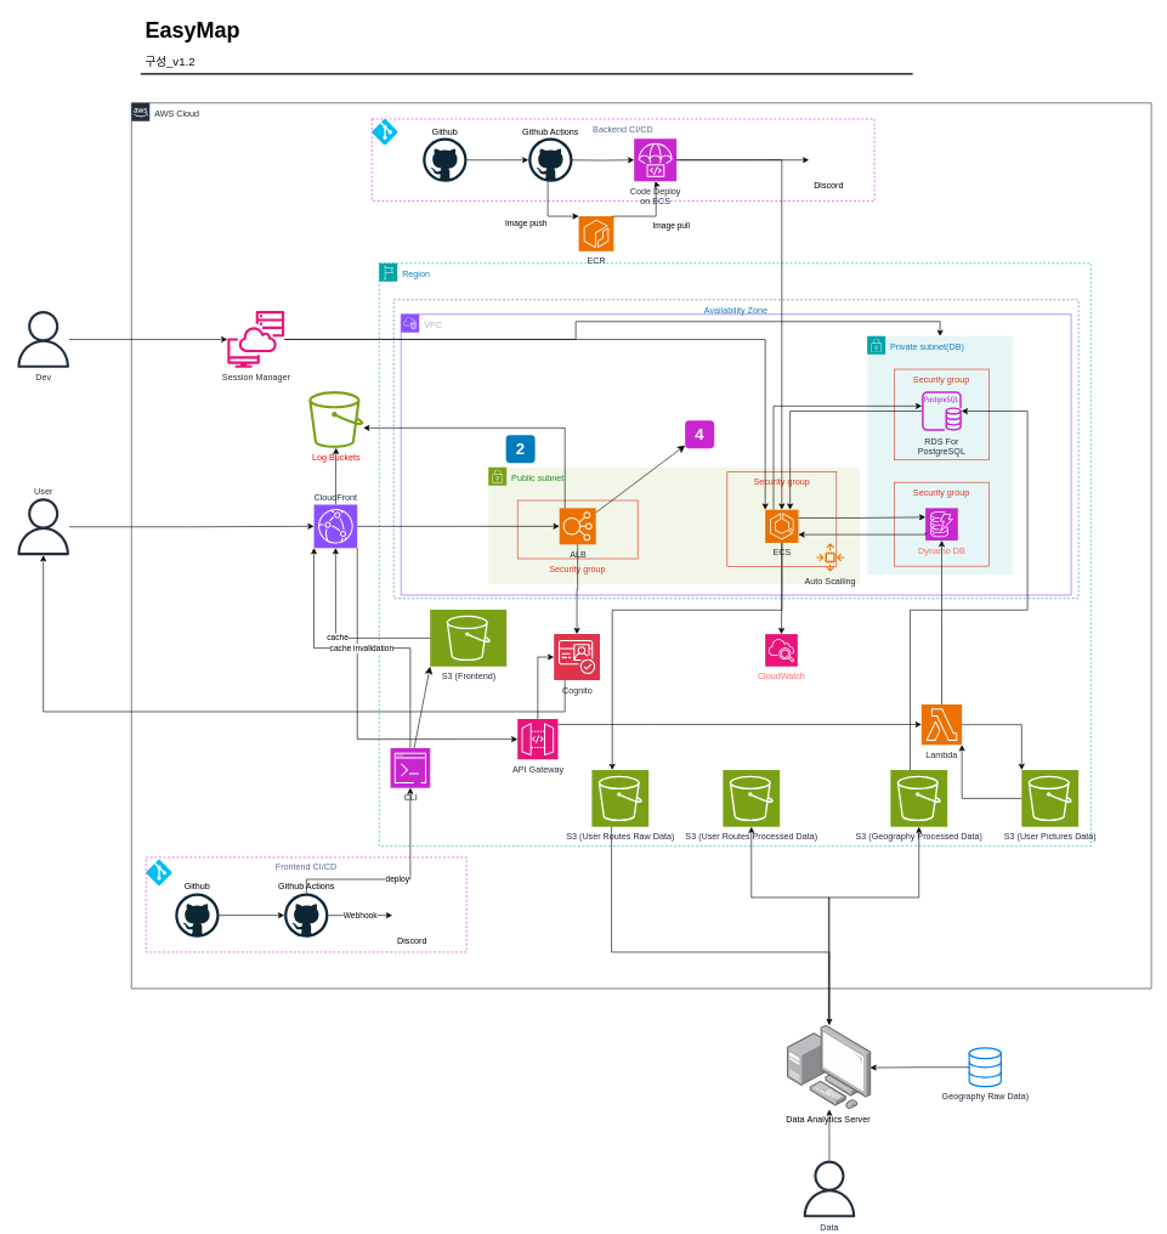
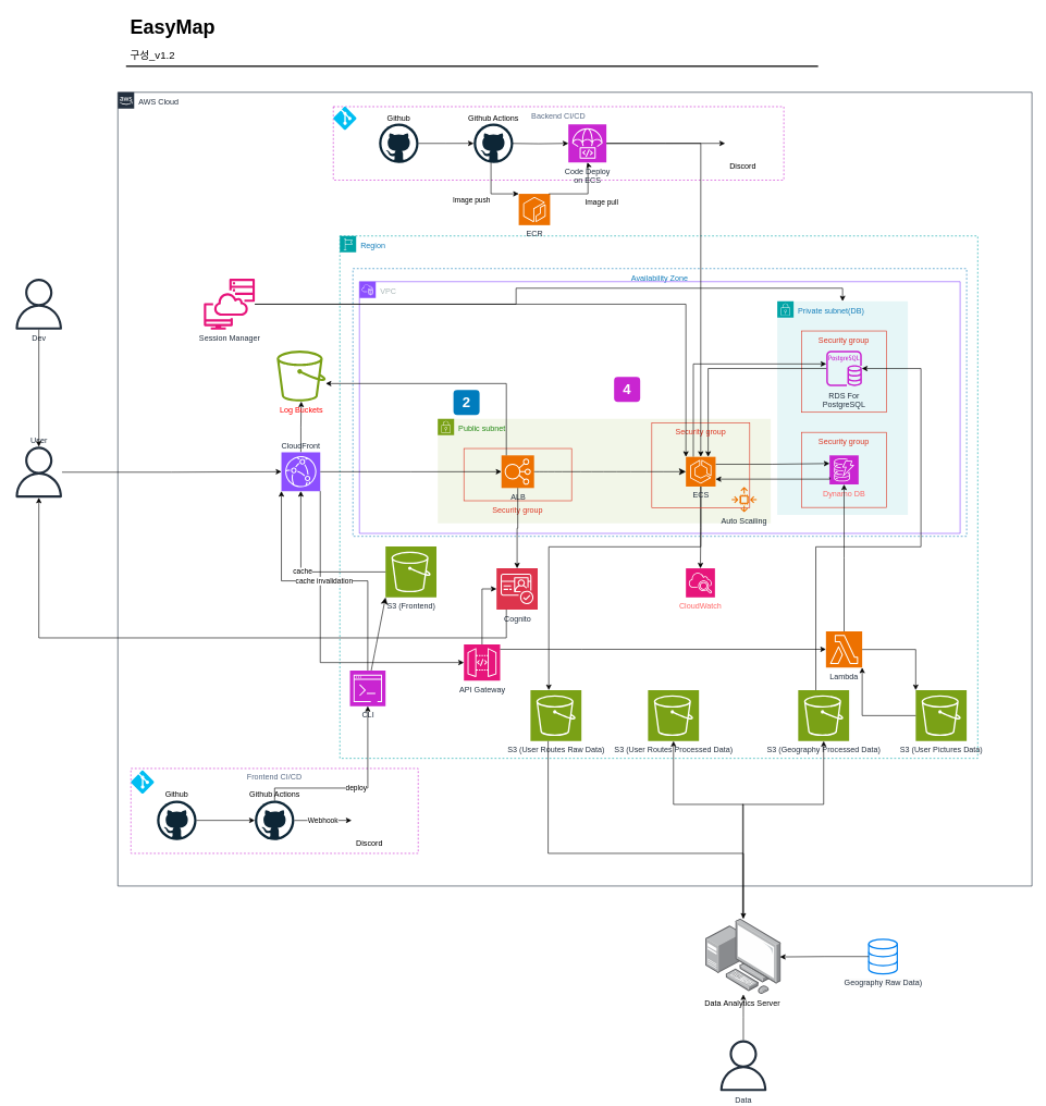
- <mxCell id="76" style="edgeStyle=orthogonalEdgeStyle;rounded=0;orthogonalLoop=1;jettySize=auto;html=1;entryX=0;entryY=0.5;entryDx=0;entryDy=0;entryPerimeter=0;" parent="1" source="75" target="66" edge="1"><mxGeometry relative="1" as="geometry"><mxPoint x="490" y="527" as="sourcePoint" /><mxPoint x="800.001" y="526.999" as="targetPoint" /></mxGeometry></mxCell>
+ <mxCell id="76" style="edgeStyle=orthogonalEdgeStyle;rounded=0;orthogonalLoop=1;jettySize=auto;html=1;" parent="1" source="75" target="74" edge="1"><mxGeometry relative="1" as="geometry"><mxPoint x="490" y="527" as="sourcePoint" /><mxPoint x="800.001" y="526.999" as="targetPoint" /></mxGeometry></mxCell>
- <mxCell id="47" style="edgeStyle=none;curved=1;rounded=0;orthogonalLoop=1;jettySize=auto;html=1;fontSize=12;startSize=8;endSize=8;" edge="1" parent="7" source="26" target="16"><mxGeometry relative="1" as="geometry" /></mxCell>
+ <mxCell id="47" style="edgeStyle=none;curved=1;rounded=0;orthogonalLoop=1;jettySize=auto;html=1;entryX=0;entryY=0.5;entryDx=0;entryDy=0;entryPerimeter=0;fontSize=12;startSize=8;endSize=8;" edge="1" parent="7" source="26" target="45"><mxGeometry relative="1" as="geometry" /></mxCell>
- <mxCell id="20" value="S3 (Frontend)" style="sketch=0;points=[[0,0,0],[0.25,0,0],[0.5,0,0],[0.75,0,0],[1,0,0],[0,1,0],[0.25,1,0],[0.5,1,0],[0.75,1,0],[1,1,0],[0,0.25,0],[0,0.5,0],[0,0.75,0],[1,0.25,0],[1,0.5,0],[1,0.75,0]];outlineConnect=0;fontColor=#232F3E;fillColor=#7AA116;strokeColor=#ffffff;dashed=0;verticalLabelPosition=bottom;verticalAlign=top;align=center;html=1;fontSize=12;fontStyle=0;aspect=fixed;shape=mxgraph.aws4.resourceIcon;resIcon=mxgraph.aws4.s3;" parent="7" vertex="1"><mxGeometry x="70" y="475.5" width="105" height="78" as="geometry" /></mxCell>
+ <mxCell id="20" value="S3 (Frontend)" style="sketch=0;points=[[0,0,0],[0.25,0,0],[0.5,0,0],[0.75,0,0],[1,0,0],[0,1,0],[0.25,1,0],[0.5,1,0],[0.75,1,0],[1,1,0],[0,0.25,0],[0,0.5,0],[0,0.75,0],[1,0.25,0],[1,0.5,0],[1,0.75,0]];outlineConnect=0;fontColor=#232F3E;fillColor=#7AA116;strokeColor=#ffffff;dashed=0;verticalLabelPosition=bottom;verticalAlign=top;align=center;html=1;fontSize=12;fontStyle=0;aspect=fixed;shape=mxgraph.aws4.resourceIcon;resIcon=mxgraph.aws4.s3;" parent="7" vertex="1"><mxGeometry x="70" y="475.5" width="78" height="78" as="geometry" /></mxCell>
